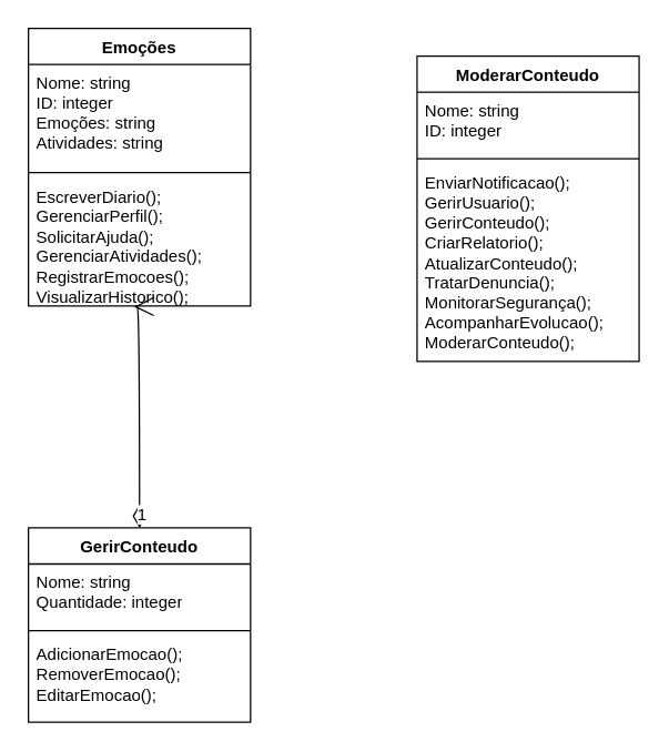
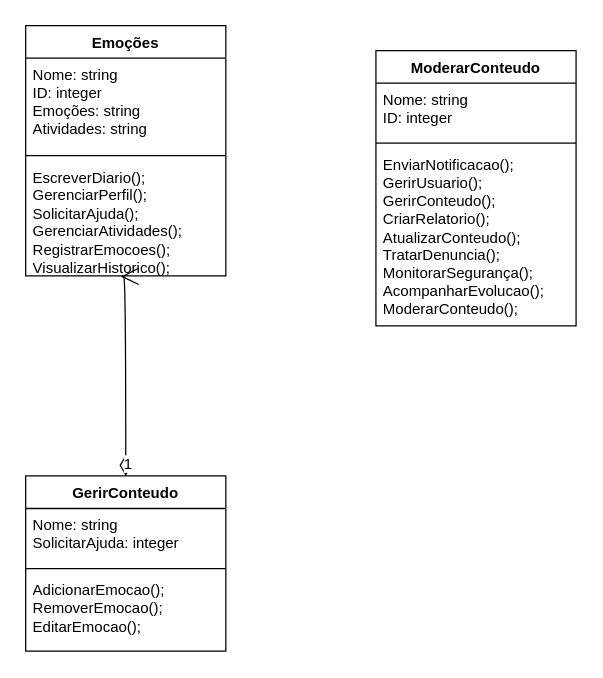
- <mxCell id="12" value="Nome: string&lt;div&gt;Quantidade: integer&lt;/div&gt;" style="text;strokeColor=none;fillColor=none;align=left;verticalAlign=top;spacingLeft=4;spacingRight=4;overflow=hidden;rotatable=0;points=[[0,0.5],[1,0.5]];portConstraint=eastwest;whiteSpace=wrap;html=1;" vertex="1" parent="11"><mxGeometry y="26" width="160" height="44" as="geometry" /></mxCell>
+ <mxCell id="12" value="Nome: string&lt;div&gt;SolicitarAjuda: integer&lt;/div&gt;" style="text;strokeColor=none;fillColor=none;align=left;verticalAlign=top;spacingLeft=4;spacingRight=4;overflow=hidden;rotatable=0;points=[[0,0.5],[1,0.5]];portConstraint=eastwest;whiteSpace=wrap;html=1;" vertex="1" parent="11"><mxGeometry y="26" width="160" height="44" as="geometry" /></mxCell>
